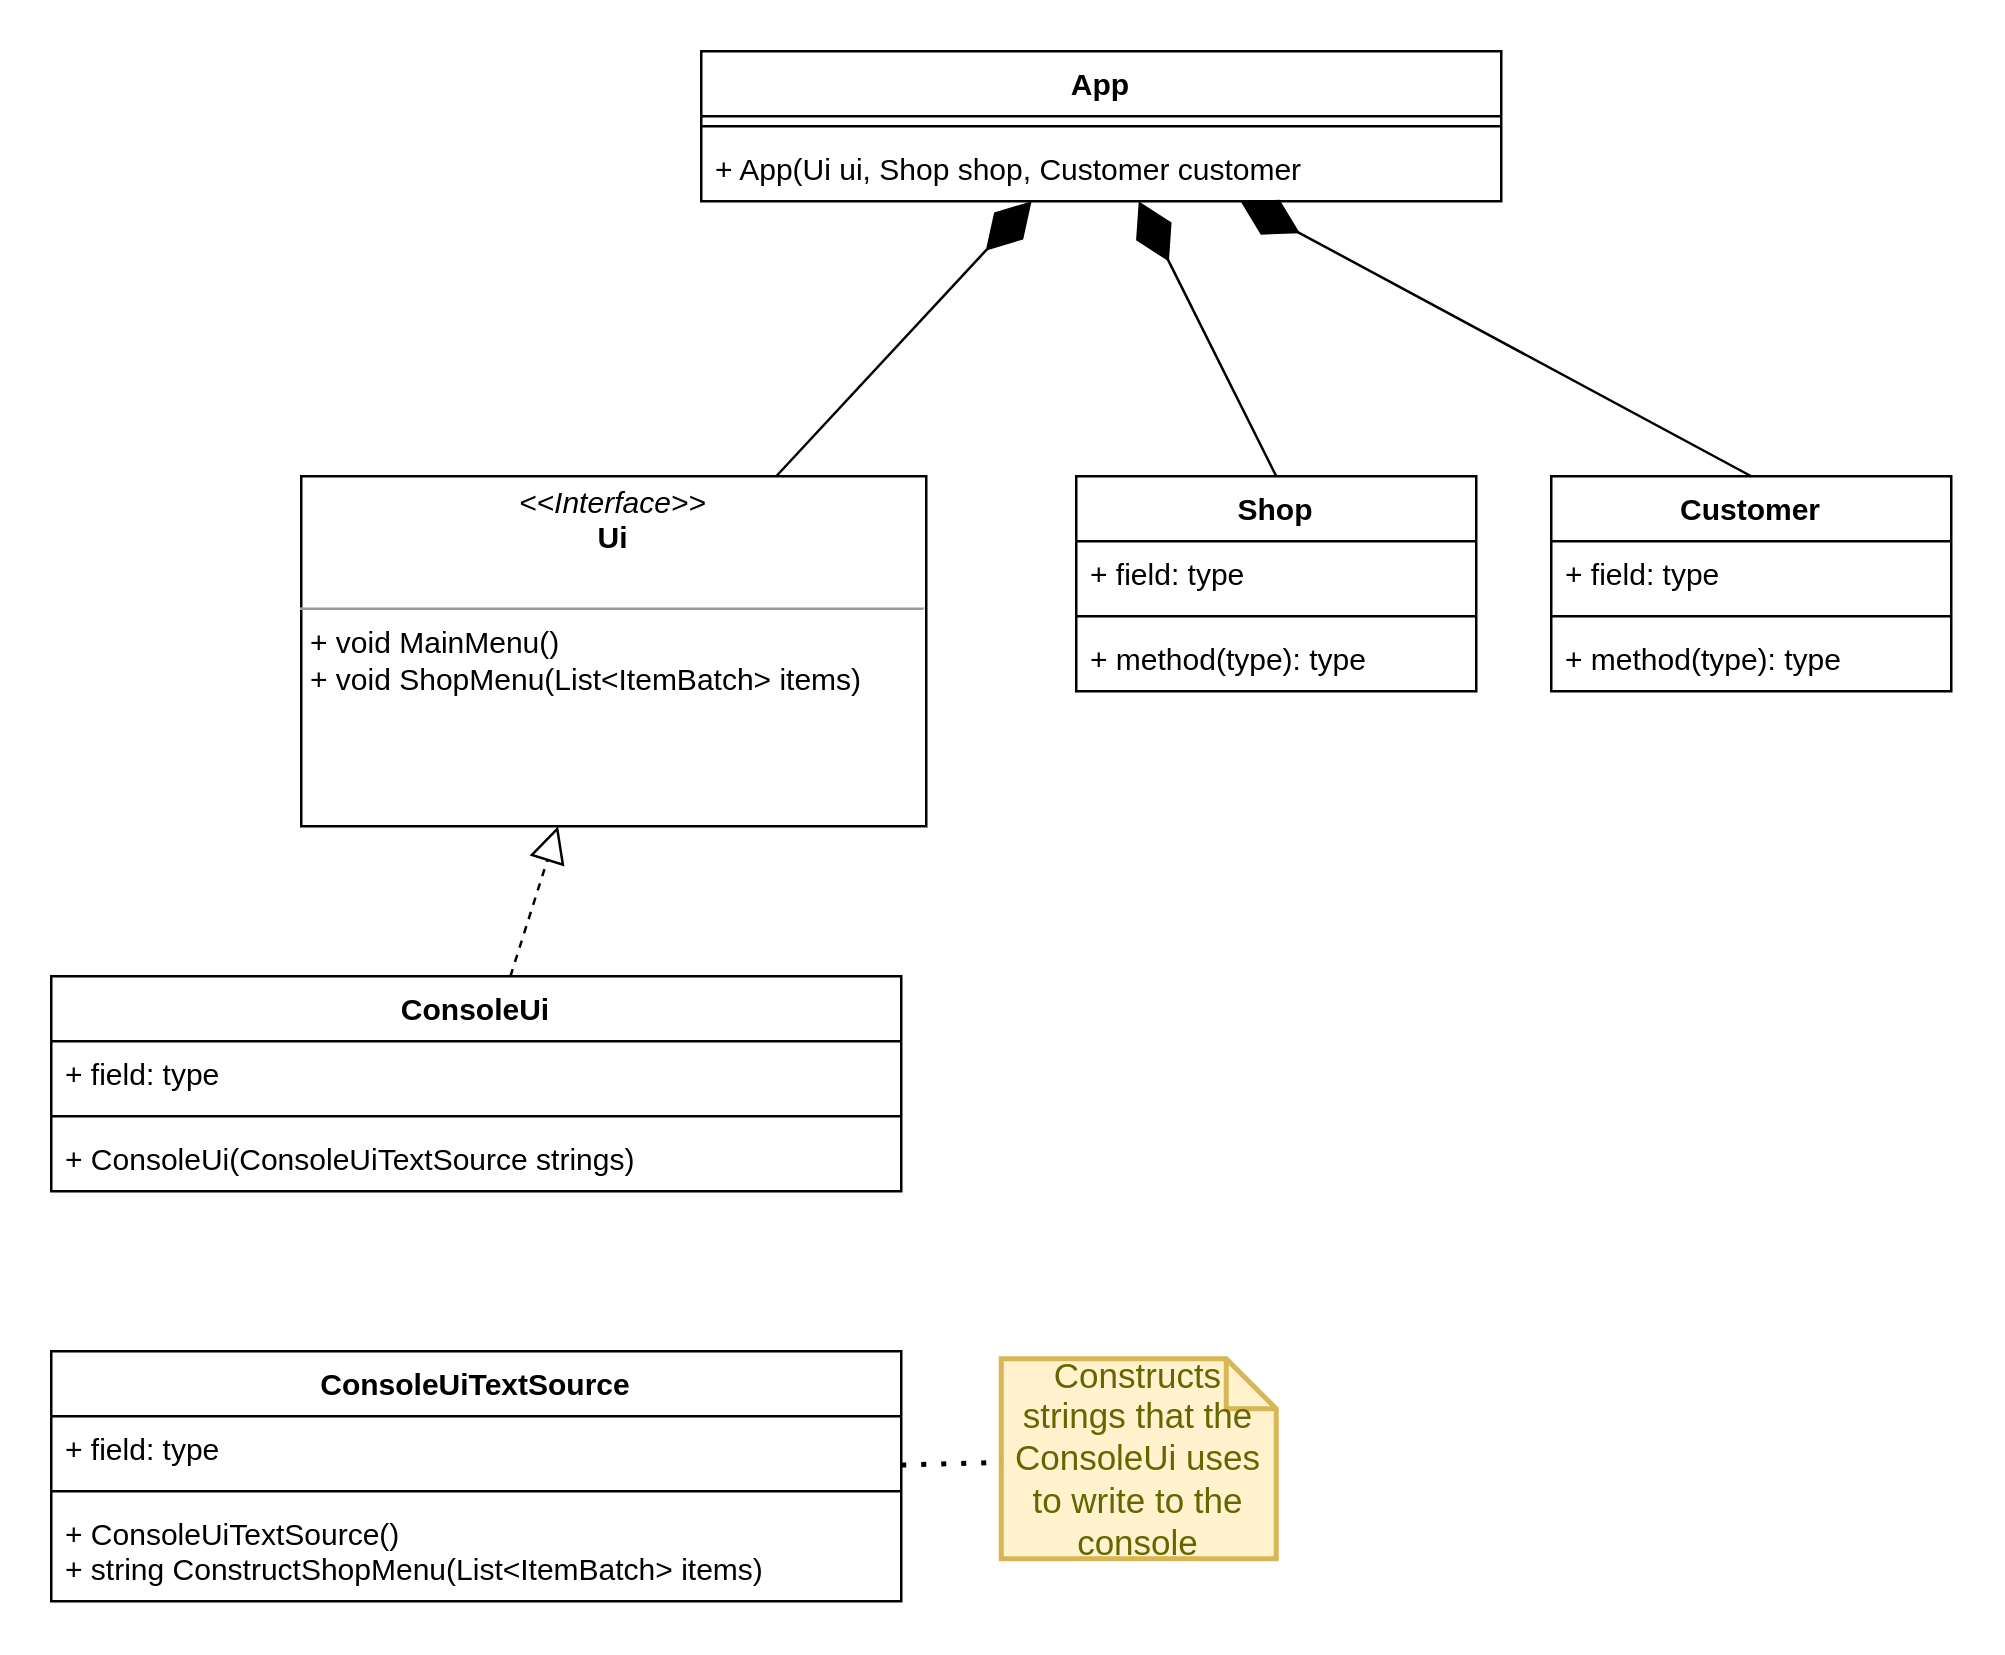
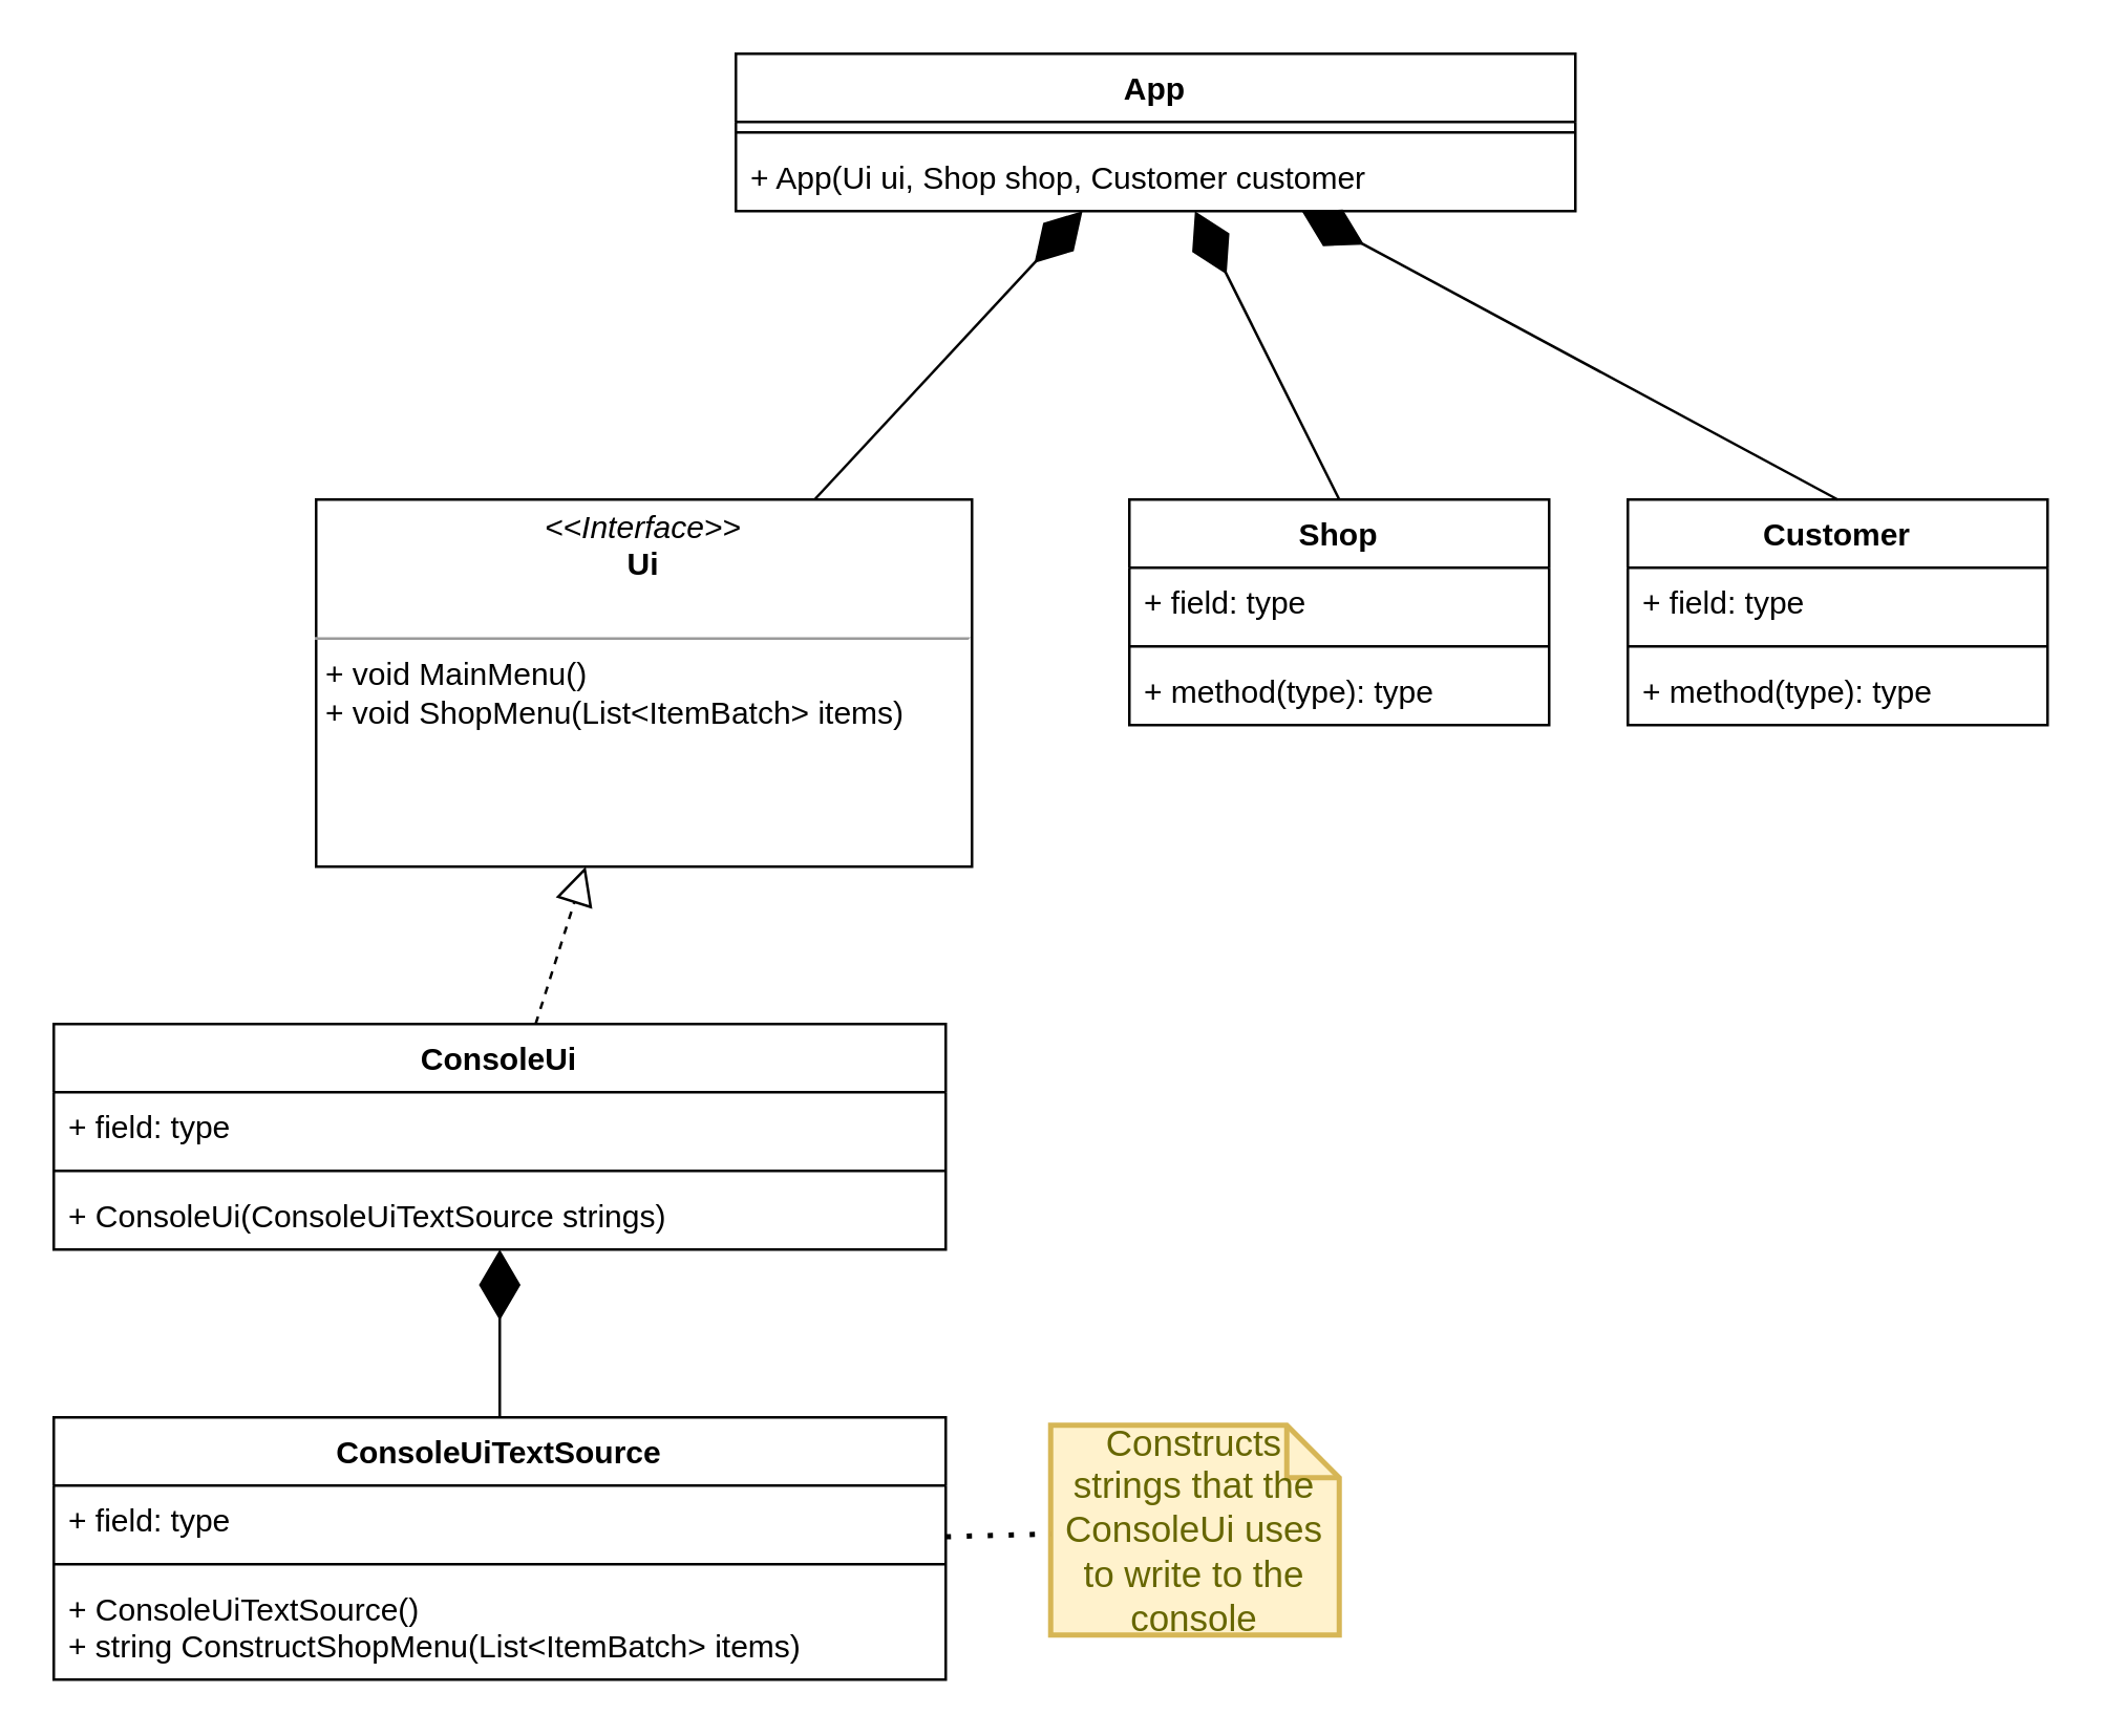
+ <mxCell id="26" value="" style="endArrow=diamondThin;endFill=1;endSize=24;html=1;rounded=0;" edge="1" parent="1" source="22" target="18"><mxGeometry width="160" relative="1" as="geometry"><mxPoint x="300" y="480" as="sourcePoint" /><mxPoint x="230" y="510" as="targetPoint" /></mxGeometry></mxCell>
